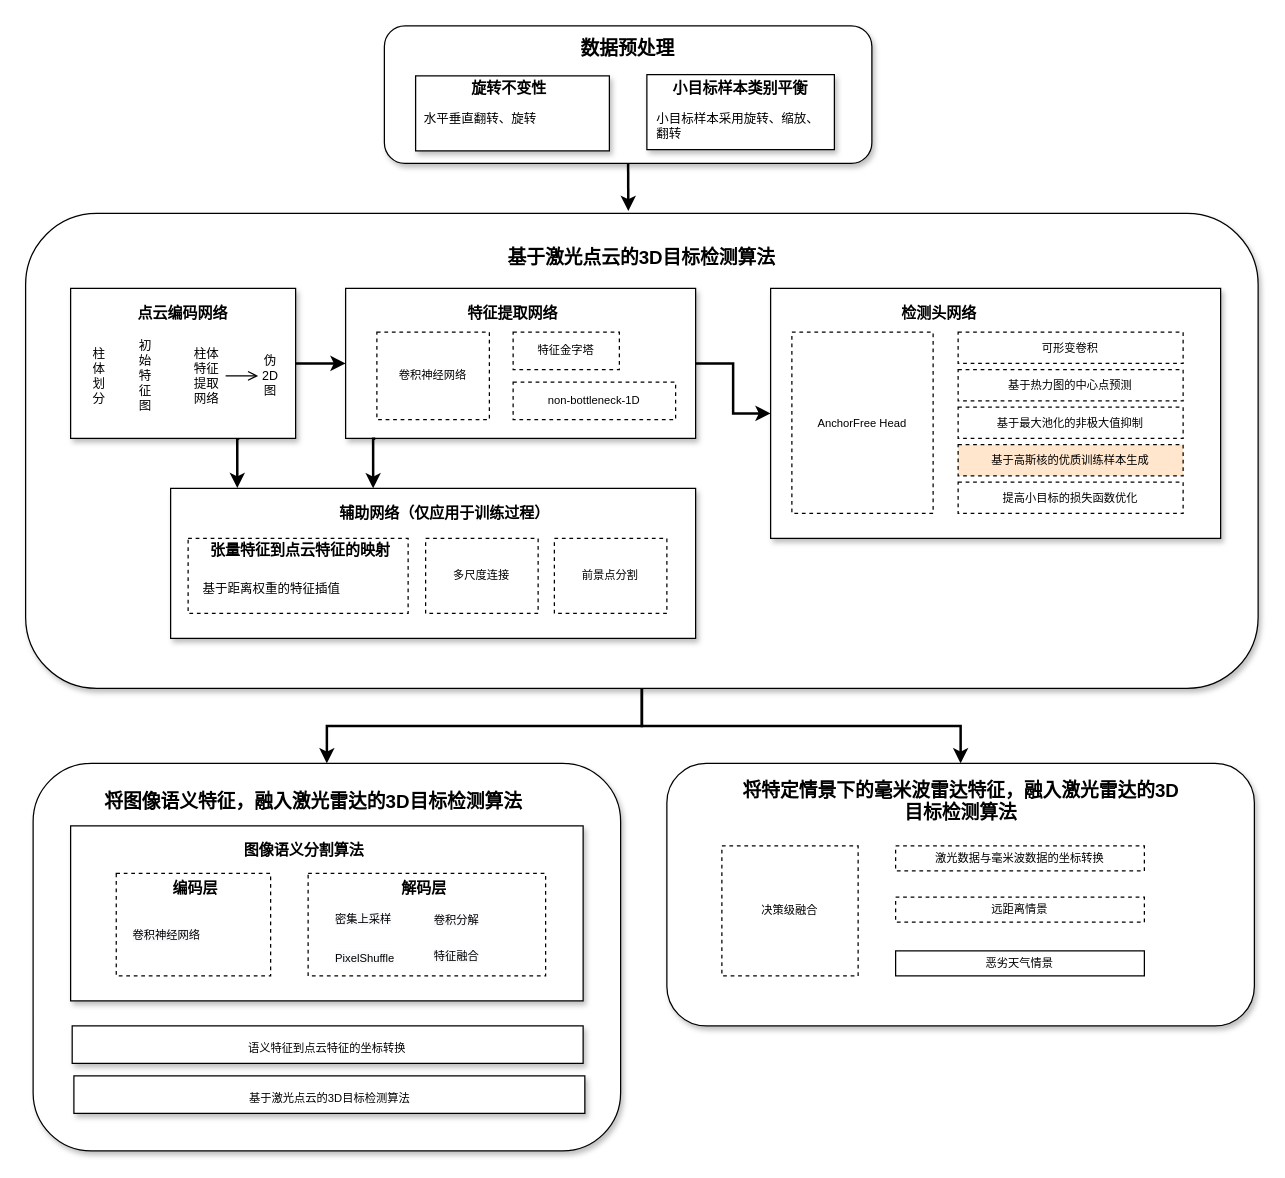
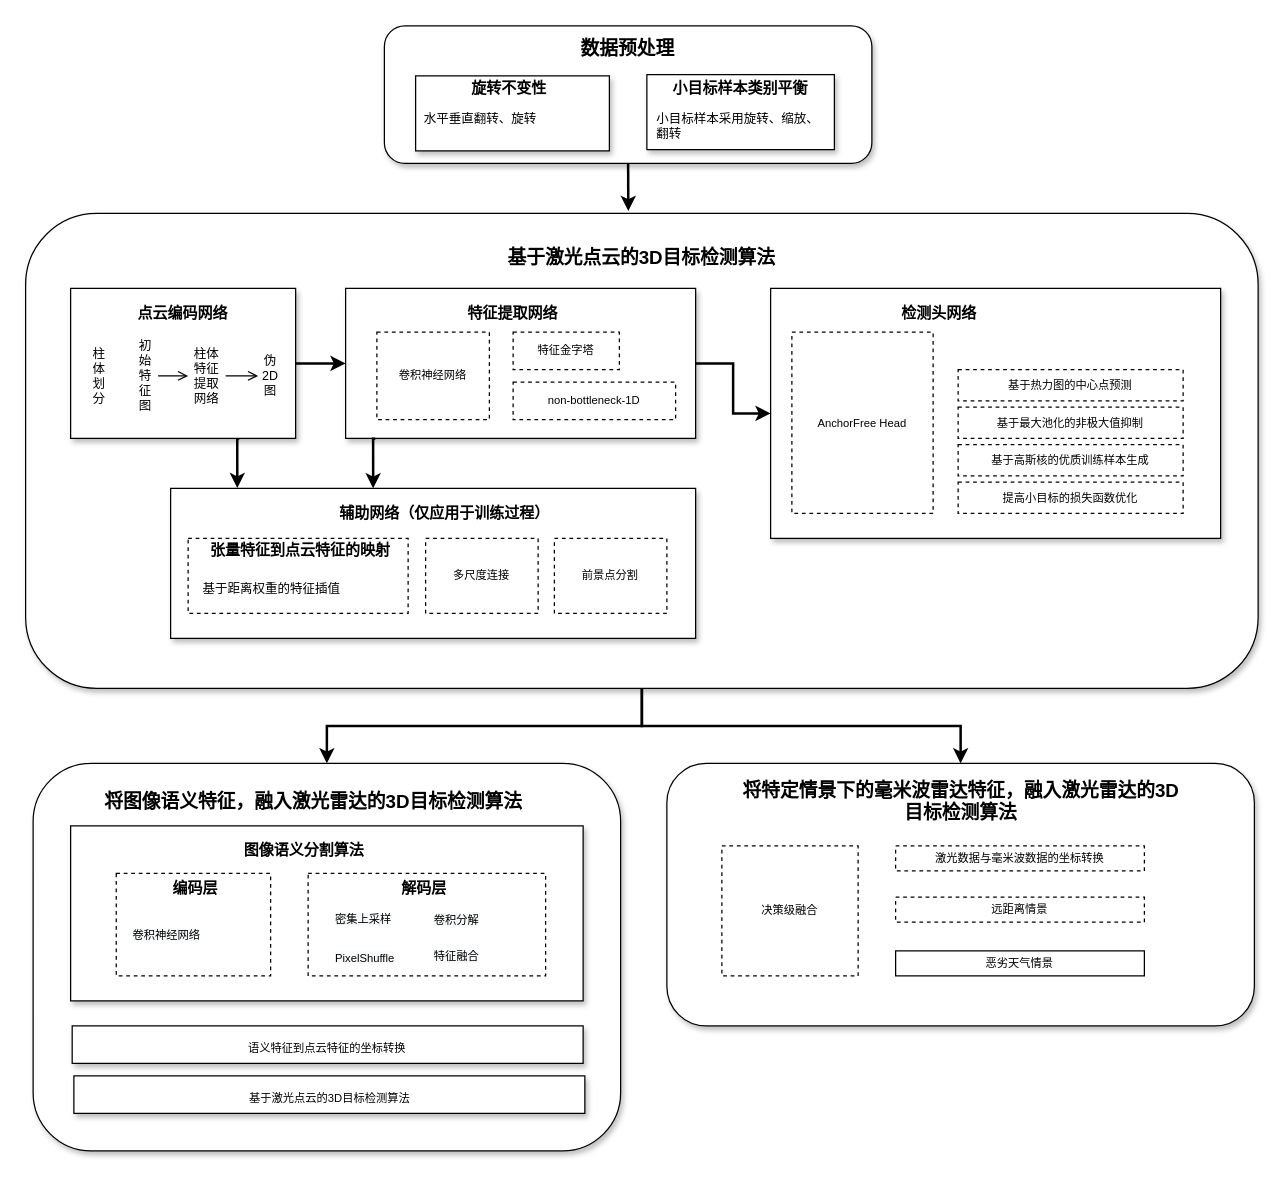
- <mxCell id="40" value="可形变卷积" style="rounded=0;whiteSpace=wrap;html=1;shadow=0;fontSize=9;align=center;dashed=1;" parent="1" vertex="1"><mxGeometry x="766" y="265" width="180" height="25" as="geometry" /></mxCell>
+ <mxCell id="23" style="edgeStyle=orthogonalEdgeStyle;rounded=0;orthogonalLoop=1;jettySize=auto;html=1;entryX=0;entryY=0.5;entryDx=0;entryDy=0;strokeWidth=1;fontSize=9;endArrow=open;endFill=0;" parent="1" source="24" target="26" edge="1"><mxGeometry relative="1" as="geometry" /></mxCell>
- <mxCell id="39" value="基于高斯核的优质训练样本生成" style="rounded=0;whiteSpace=wrap;html=1;shadow=0;fontSize=9;align=center;dashed=1;fillColor=#ffe6cc;" parent="1" vertex="1"><mxGeometry x="766" y="355" width="180" height="25" as="geometry" /></mxCell>
+ <mxCell id="39" value="基于高斯核的优质训练样本生成" style="rounded=0;whiteSpace=wrap;html=1;shadow=0;fontSize=9;align=center;dashed=1;" parent="1" vertex="1"><mxGeometry x="766" y="355" width="180" height="25" as="geometry" /></mxCell>
